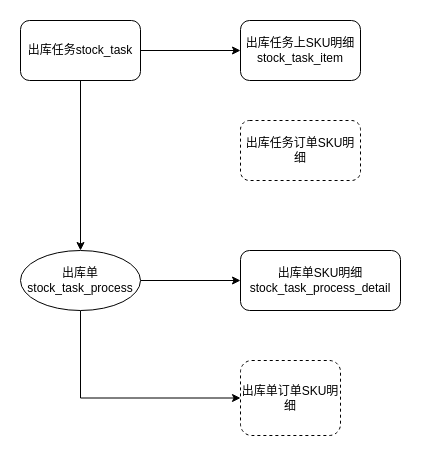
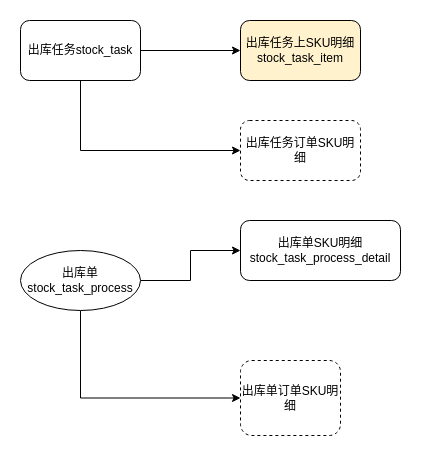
- <mxCell id="8" value="出库任务上SKU明细stock_task_item" style="rounded=1;whiteSpace=wrap;html=1;" vertex="1" parent="1"><mxGeometry x="240" y="20" width="120" height="60" as="geometry" /></mxCell>
+ <mxCell id="8" value="出库任务上SKU明细stock_task_item" style="rounded=1;whiteSpace=wrap;html=1;fillColor=#fff2cc;" vertex="1" parent="1"><mxGeometry x="240" y="20" width="120" height="60" as="geometry" /></mxCell>
- <mxCell id="3" style="edgeStyle=orthogonalEdgeStyle;rounded=0;orthogonalLoop=1;jettySize=auto;html=1;exitX=0.5;exitY=1;exitDx=0;exitDy=0;" edge="1" parent="1" source="4" target="7"><mxGeometry relative="1" as="geometry"><mxPoint x="250" y="180" as="targetPoint" /></mxGeometry></mxCell>
+ <mxCell id="3" style="edgeStyle=orthogonalEdgeStyle;rounded=0;orthogonalLoop=1;jettySize=auto;html=1;exitX=0.5;exitY=1;exitDx=0;exitDy=0;entryX=0;entryY=0.5;entryDx=0;entryDy=0;" edge="1" parent="1" source="4" target="9"><mxGeometry relative="1" as="geometry"><mxPoint x="250" y="180" as="targetPoint" /></mxGeometry></mxCell>
- <mxCell id="10" value="出库单SKU明细stock_task_process_detail" style="rounded=1;whiteSpace=wrap;html=1;" vertex="1" parent="1"><mxGeometry x="240" y="250" width="160" height="60" as="geometry" /></mxCell>
+ <mxCell id="10" value="出库单SKU明细stock_task_process_detail" style="rounded=1;whiteSpace=wrap;html=1;" vertex="1" parent="1"><mxGeometry x="240" y="220" width="160" height="60" as="geometry" /></mxCell>
